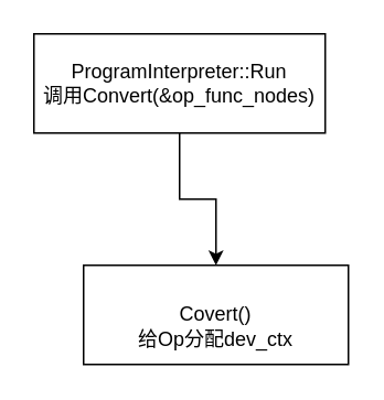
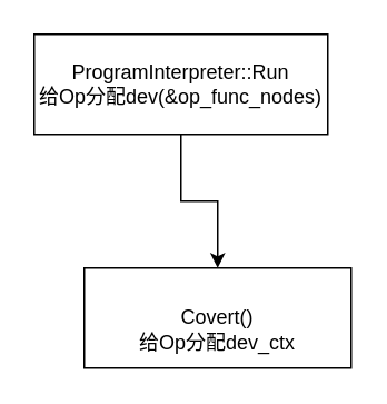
- <mxCell id="4" value="ProgramInterpreter::Run&lt;br&gt;&lt;div&gt;调用Convert(&amp;amp;op_func_nodes)&lt;/div&gt;" style="rounded=0;whiteSpace=wrap;html=1;" vertex="1" parent="1"><mxGeometry x="20" y="20" width="176" height="60" as="geometry" /></mxCell>
+ <mxCell id="4" value="ProgramInterpreter::Run&lt;br&gt;&lt;div&gt;给Op分配dev(&amp;amp;op_func_nodes)&lt;/div&gt;" style="rounded=0;whiteSpace=wrap;html=1;" vertex="1" parent="1"><mxGeometry x="20" y="20" width="176" height="60" as="geometry" /></mxCell>
